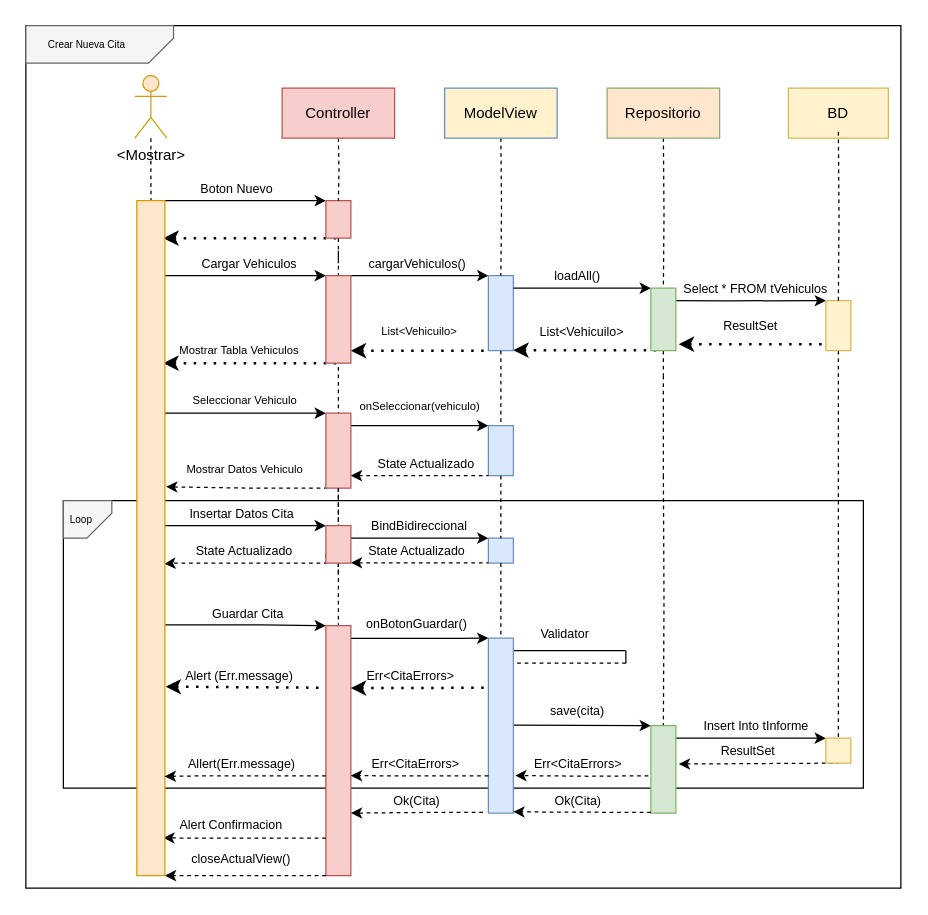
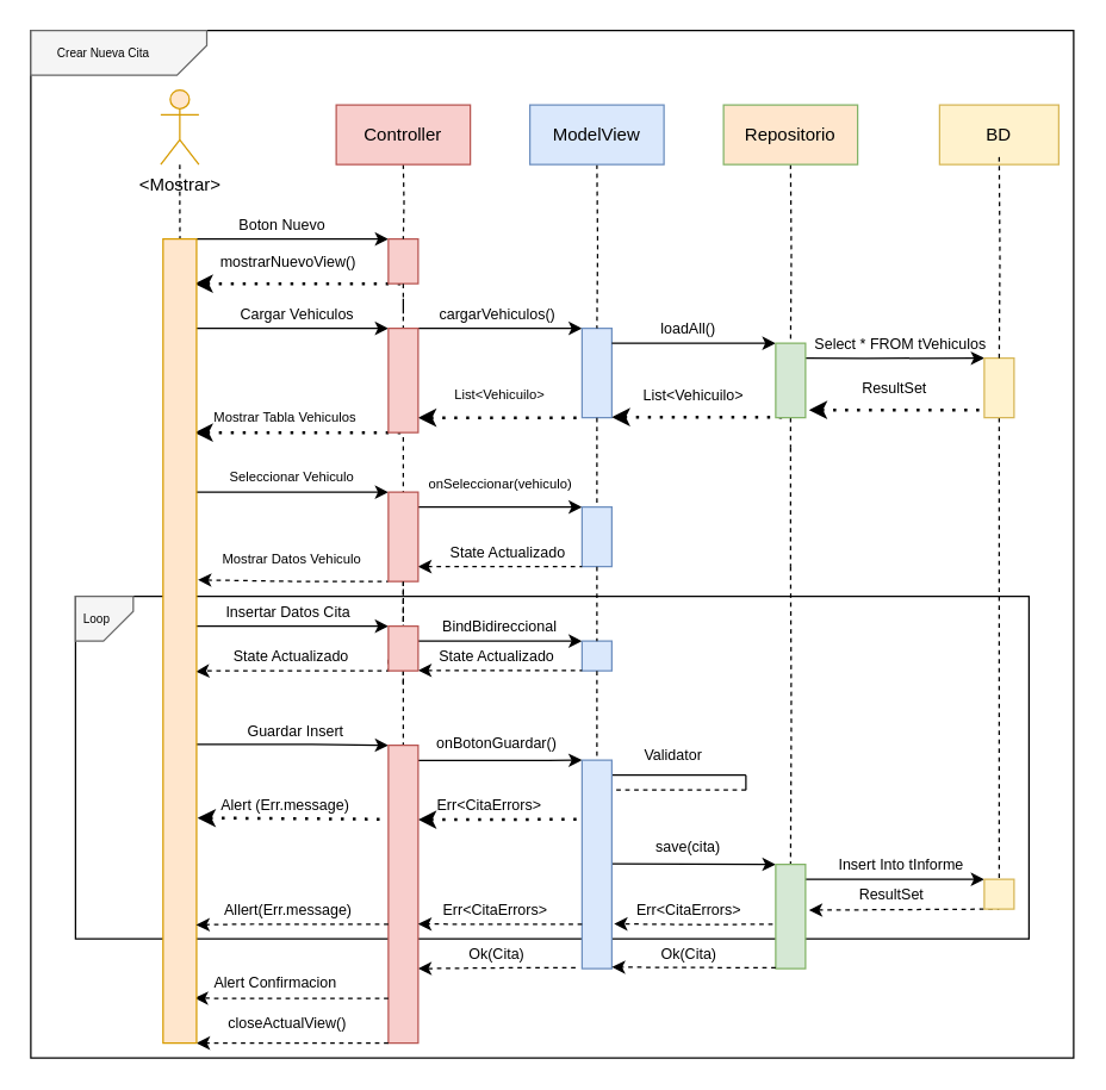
- <mxCell id="42" value="ModelView" style="rounded=0;whiteSpace=wrap;html=1;fontSize=12;fillColor=#fff2cc;strokeColor=#6c8ebf;" parent="1" vertex="1"><mxGeometry x="355" y="70" width="90" height="40" as="geometry" /></mxCell>
+ <mxCell id="42" value="ModelView" style="rounded=0;whiteSpace=wrap;html=1;fontSize=12;fillColor=#dae8fc;strokeColor=#6c8ebf;" parent="1" vertex="1"><mxGeometry x="355" y="70" width="90" height="40" as="geometry" /></mxCell>
+ <mxCell id="15" value="&lt;font style=&quot;font-size: 10px;&quot;&gt;mostrarNuevoView()&lt;/font&gt;" style="text;html=1;strokeColor=none;fillColor=none;align=center;verticalAlign=middle;whiteSpace=wrap;rounded=0;fontSize=9;" parent="1" vertex="1"><mxGeometry x="152.51" y="165" width="80" height="20" as="geometry" /></mxCell>
- <mxCell id="74" value="&lt;font style=&quot;font-size: 10px;&quot;&gt;Guardar Cita&lt;/font&gt;" style="text;html=1;strokeColor=none;fillColor=none;align=center;verticalAlign=middle;whiteSpace=wrap;rounded=0;fontSize=8;" parent="1" vertex="1"><mxGeometry x="135.63" y="480" width="124.37" height="20" as="geometry" /></mxCell>
+ <mxCell id="74" value="&lt;font style=&quot;font-size: 10px;&quot;&gt;Guardar Insert&lt;/font&gt;" style="text;html=1;strokeColor=none;fillColor=none;align=center;verticalAlign=middle;whiteSpace=wrap;rounded=0;fontSize=8;" parent="1" vertex="1"><mxGeometry x="135.63" y="480" width="124.37" height="20" as="geometry" /></mxCell>
